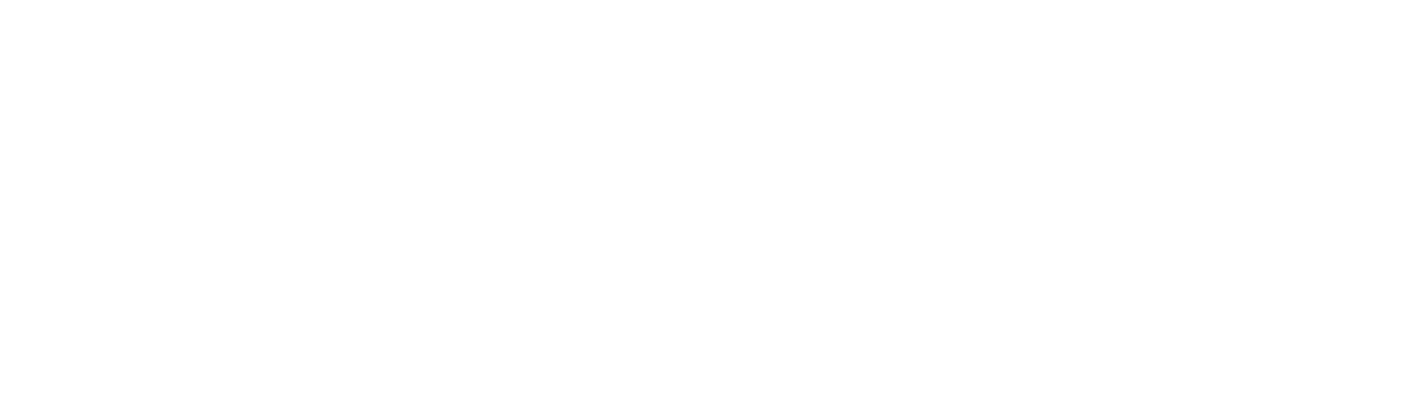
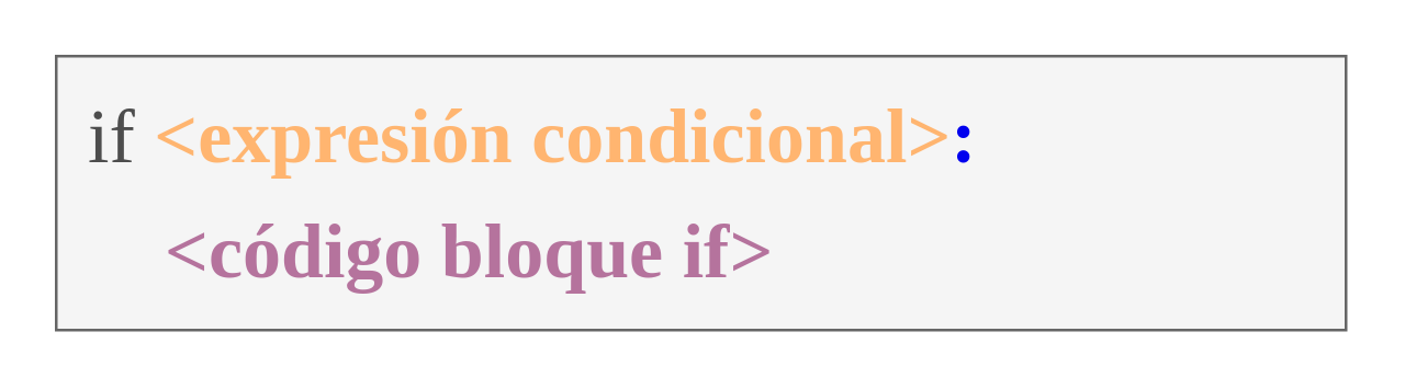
+ <mxCell id="2" value="&lt;span style=&quot;background-color: light-dark(rgb(245, 245, 245), rgb(245, 245, 245));&quot;&gt;&lt;font style=&quot;font-size: 28px;&quot;&gt;&lt;span style=&quot;color: rgb(77, 77, 77); font-family: &amp;quot;cascadia code&amp;quot;; font-style: normal; font-weight: 400; letter-spacing: normal; text-align: left; text-indent: 0px; text-transform: none; word-spacing: 0px; display: inline; float: none;&quot;&gt;if &lt;/span&gt;&lt;b style=&quot;color: rgb(77, 77, 77); font-family: &amp;quot;cascadia code&amp;quot;; font-style: normal; letter-spacing: normal; text-align: left; text-indent: 0px; text-transform: none; word-spacing: 0px;&quot;&gt;&lt;font color=&quot;#ffb570&quot; style=&quot;font-size: 28px;&quot;&gt;&amp;lt;expresión condicional&amp;gt;&lt;/font&gt;&lt;/b&gt;&lt;span style=&quot;font-family: &amp;quot;cascadia code&amp;quot;; font-style: normal; letter-spacing: normal; text-align: left; text-indent: 0px; text-transform: none; word-spacing: 0px; display: inline; float: none;&quot;&gt;&lt;b&gt;&lt;font color=&quot;#0000ee&quot; style=&quot;font-size: 28px;&quot;&gt;:&lt;/font&gt;&lt;/b&gt;&lt;/span&gt;&lt;br style=&quot;color: rgb(77 , 77 , 77) ; font-family: &amp;quot;cascadia code&amp;quot; ; font-style: normal ; font-weight: 400 ; letter-spacing: normal ; text-align: left ; text-indent: 0px ; text-transform: none ; word-spacing: 0px&quot;&gt;&lt;font style=&quot;font-family: &amp;quot;cascadia code&amp;quot;; font-style: normal; letter-spacing: normal; text-align: left; text-indent: 0px; text-transform: none; word-spacing: 0px; font-size: 28px;&quot;&gt;&lt;font color=&quot;#4d4d4d&quot;&gt;&amp;nbsp; &amp;nbsp;&amp;nbsp;&lt;/font&gt;&lt;b style=&quot;color: rgb(181, 115, 157);&quot;&gt;&amp;lt;código bloque if&amp;gt;&lt;/b&gt;&lt;/font&gt;&lt;br&gt;&lt;/font&gt;&lt;/span&gt;" style="text;whiteSpace=wrap;html=1;fontSize=35;fontFamily=Cascadia Code;fontColor=#333333;fillColor=#F5F5F5;strokeColor=#666666;spacing=2;spacingLeft=10;" parent="1" vertex="1"><mxGeometry x="20" y="20" width="470" height="100" as="geometry" /></mxCell>
